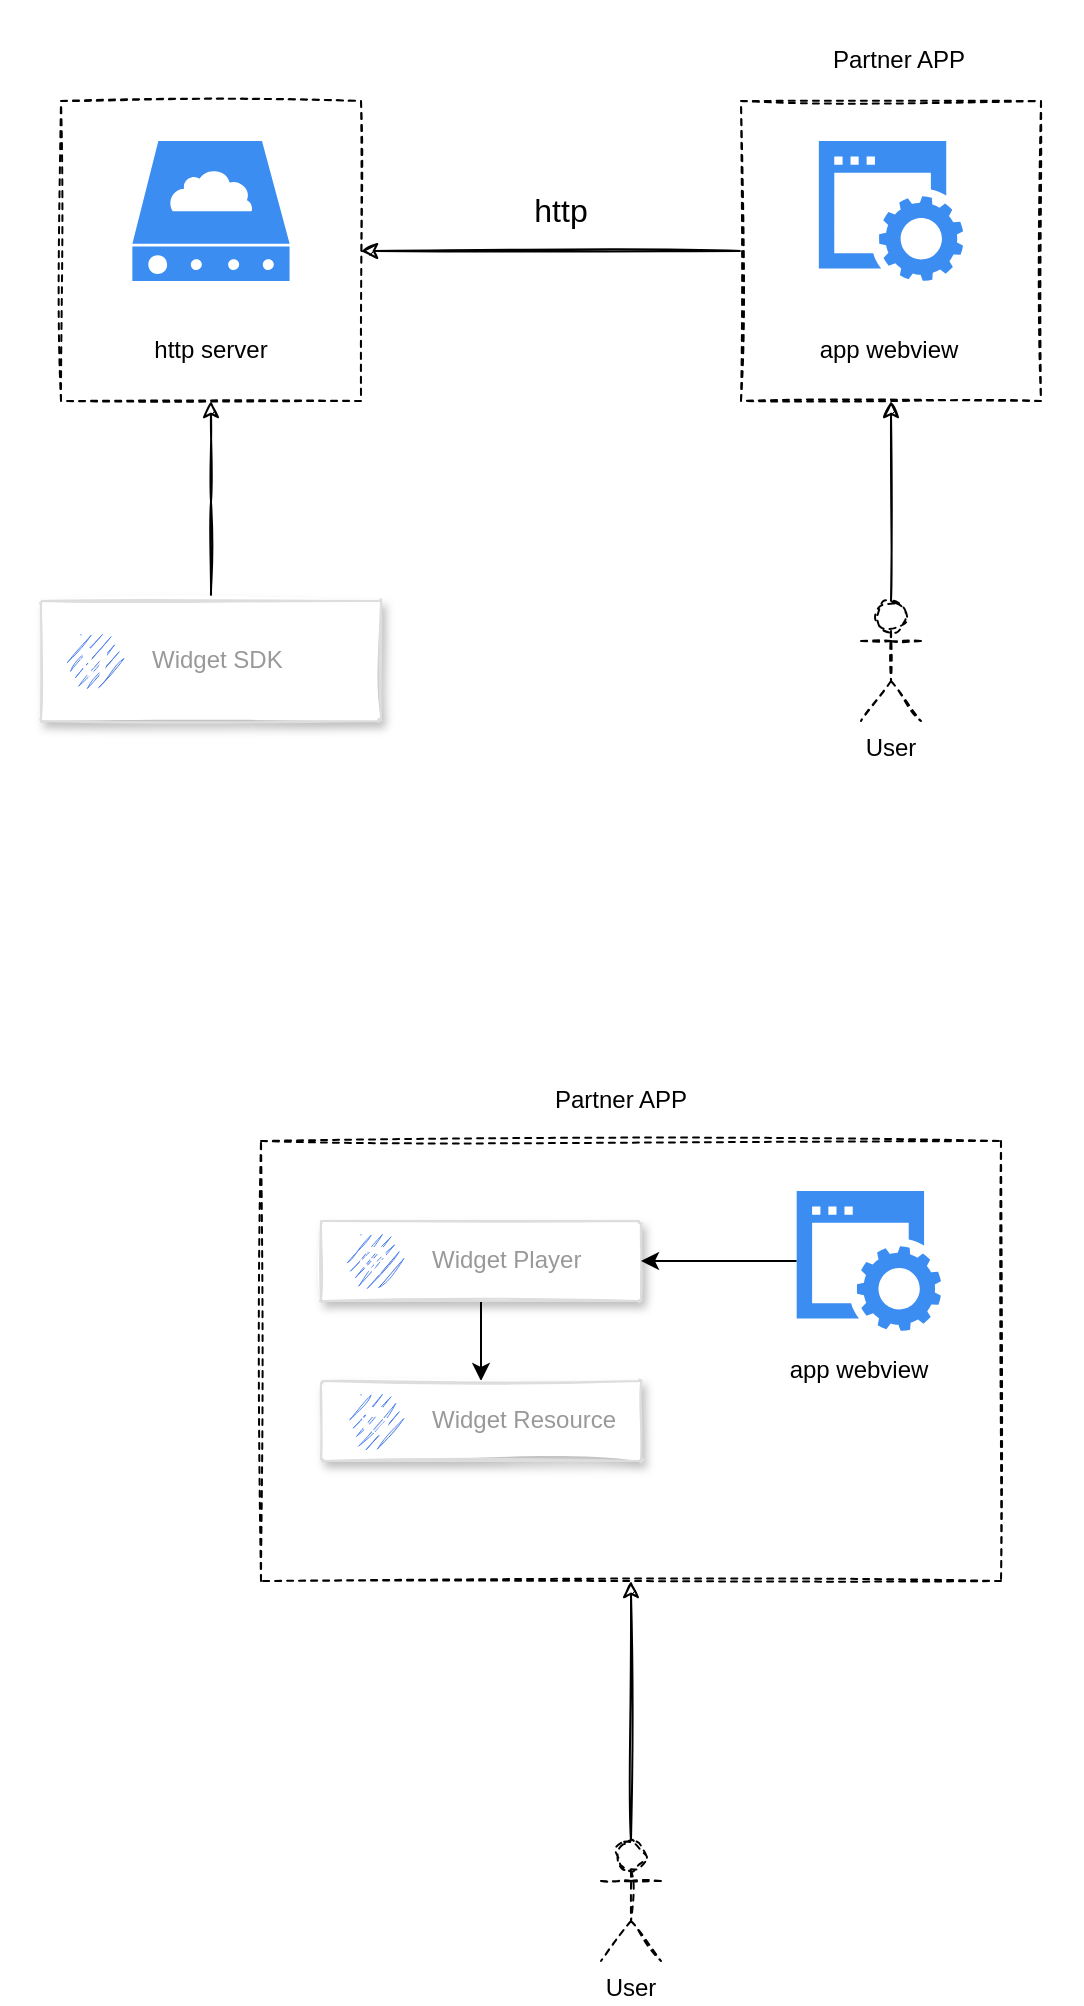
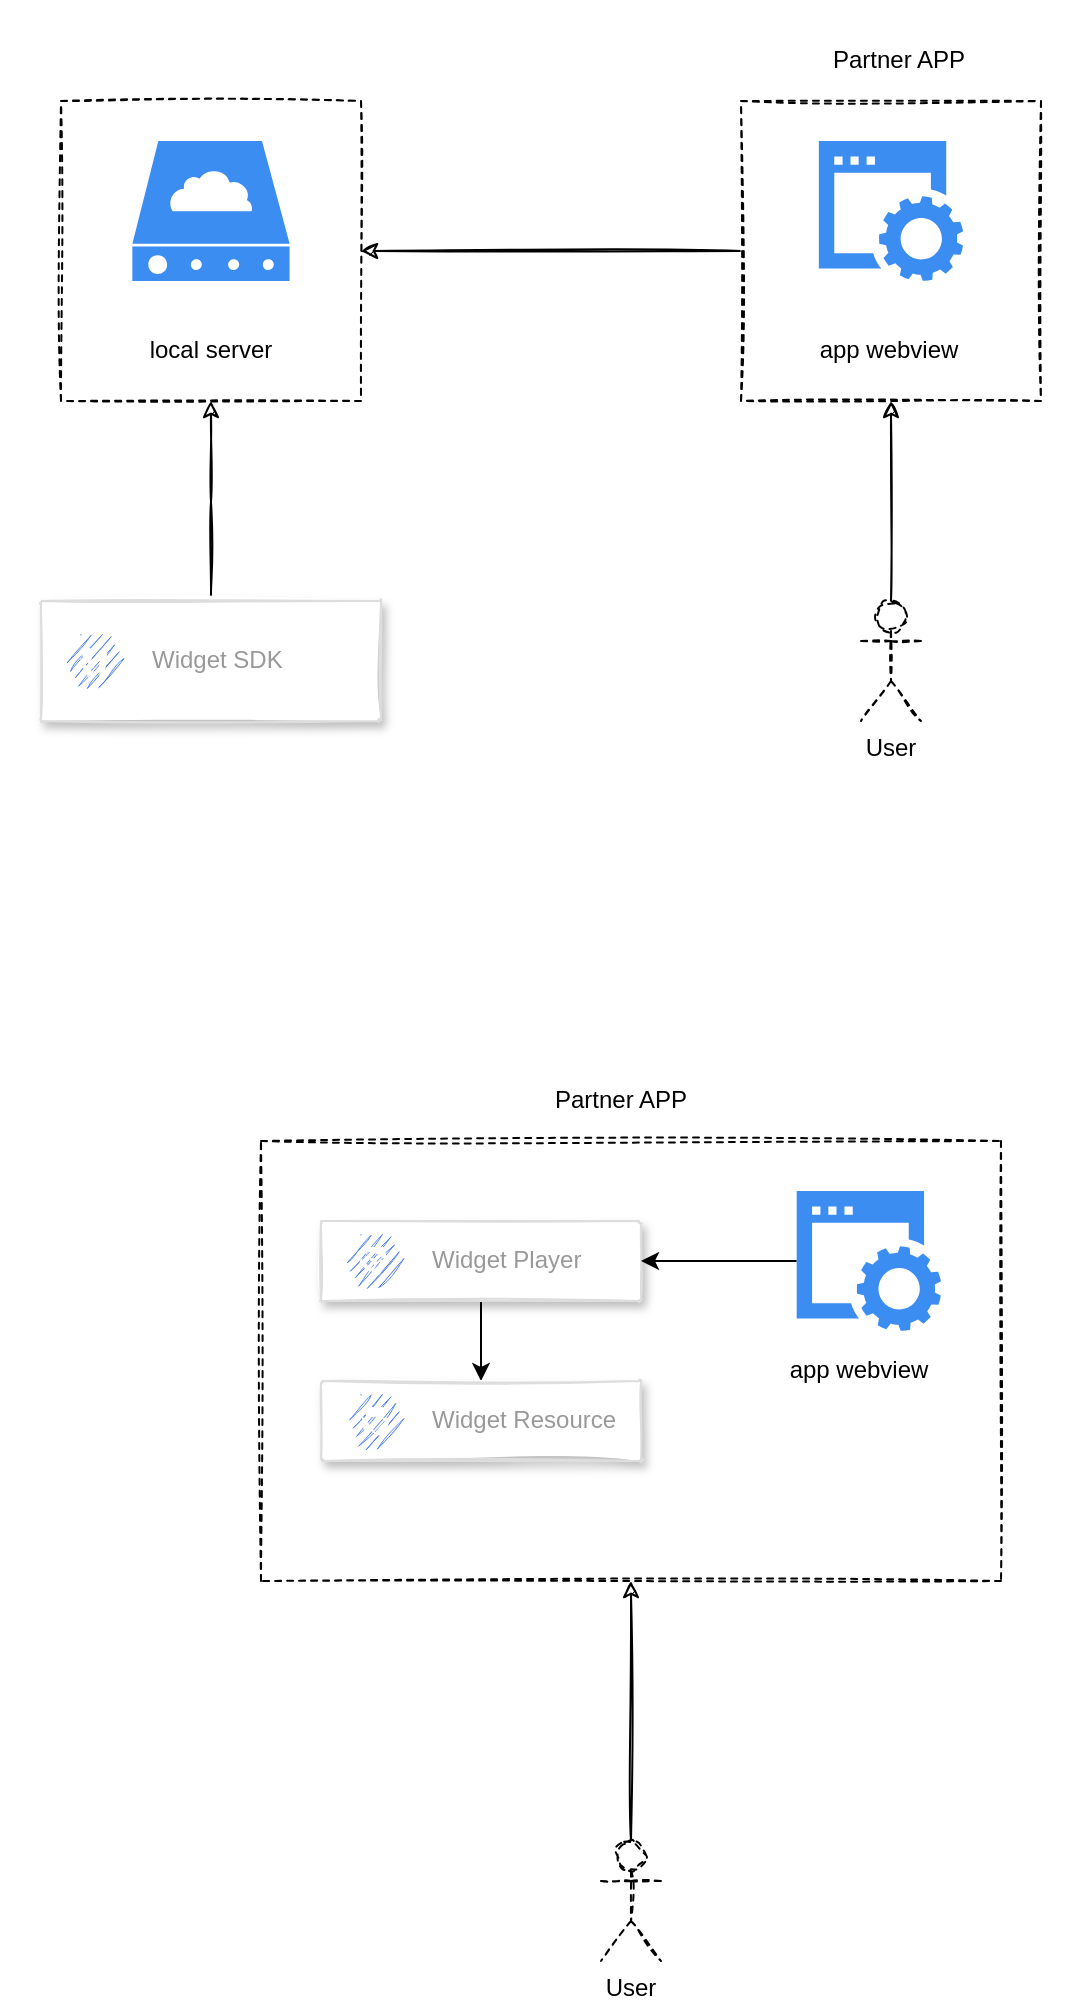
- <mxCell id="13" value="&lt;font style=&quot;font-size: 16px&quot;&gt;http&lt;/font&gt;" style="text;html=1;align=center;verticalAlign=middle;resizable=0;points=[];autosize=1;strokeColor=none;fillColor=none;" parent="1" vertex="1"><mxGeometry x="260" y="95" width="40" height="20" as="geometry" /></mxCell>
- <mxCell id="9" value="http server" style="text;html=1;strokeColor=none;fillColor=none;align=center;verticalAlign=middle;whiteSpace=wrap;rounded=0;dashed=1;sketch=1;" parent="1" vertex="1"><mxGeometry x="72.5" y="160" width="65" height="30" as="geometry" /></mxCell>
+ <mxCell id="9" value="local server" style="text;html=1;strokeColor=none;fillColor=none;align=center;verticalAlign=middle;whiteSpace=wrap;rounded=0;dashed=1;sketch=1;" parent="1" vertex="1"><mxGeometry x="72.5" y="160" width="65" height="30" as="geometry" /></mxCell>
